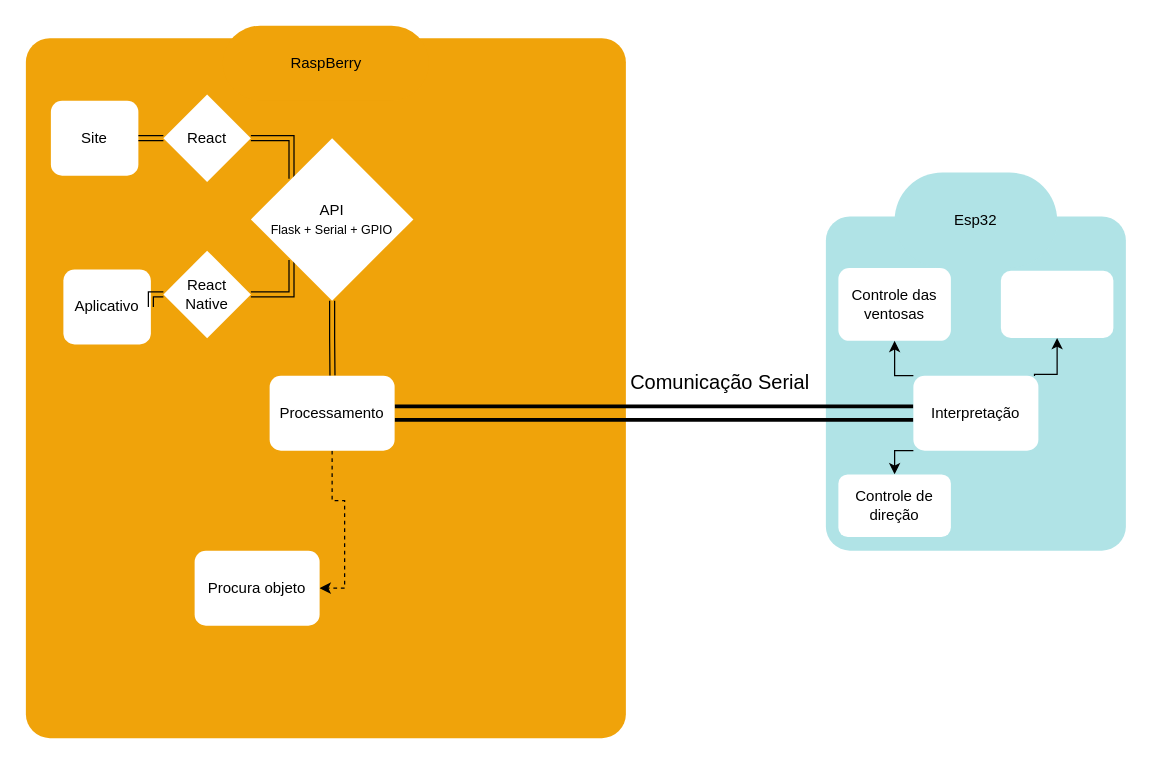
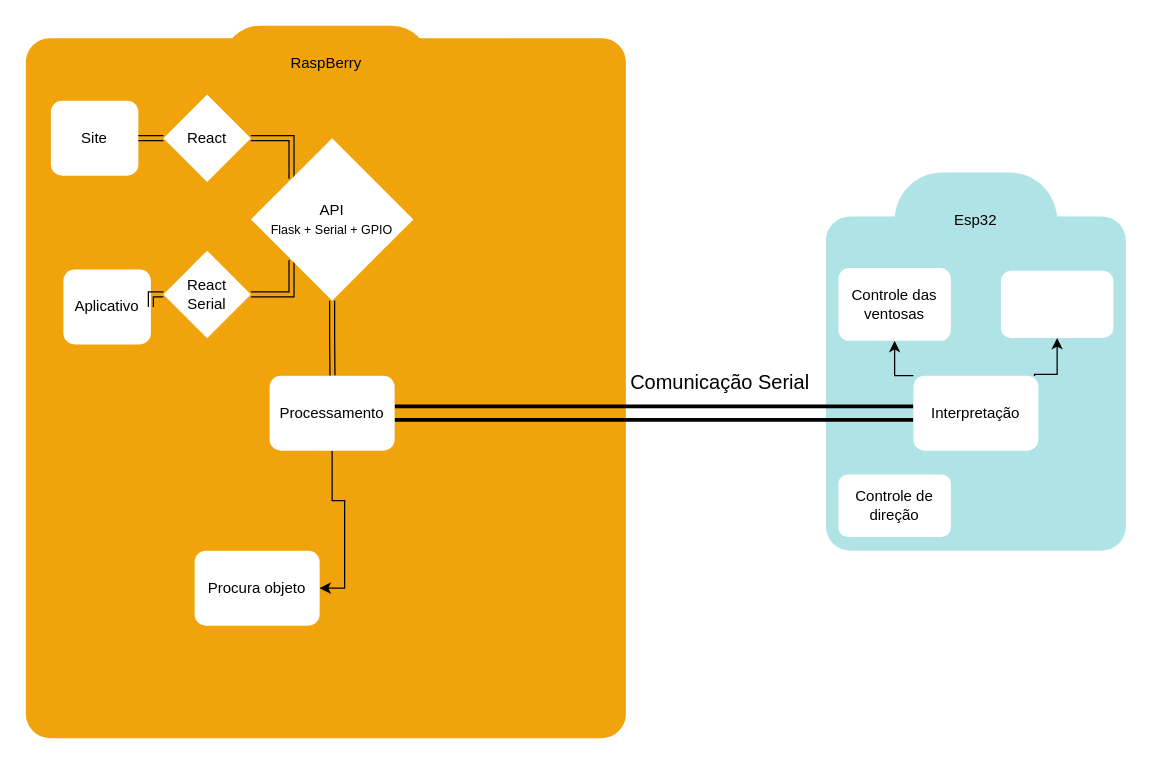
- <mxCell id="17" value="React&lt;div&gt;Native&lt;/div&gt;" style="rhombus;whiteSpace=wrap;html=1;strokeColor=none;" vertex="1" parent="1"><mxGeometry x="130" y="200" width="70" height="70" as="geometry" /></mxCell>
+ <mxCell id="17" value="React&lt;div&gt;Serial&lt;/div&gt;" style="rhombus;whiteSpace=wrap;html=1;strokeColor=none;" vertex="1" parent="1"><mxGeometry x="130" y="200" width="70" height="70" as="geometry" /></mxCell>
- <mxCell id="25" style="edgeStyle=orthogonalEdgeStyle;rounded=0;orthogonalLoop=1;jettySize=auto;html=1;exitX=0;exitY=1;exitDx=0;exitDy=0;entryX=0.5;entryY=0;entryDx=0;entryDy=0;" edge="1" parent="1" source="28" target="29"><mxGeometry relative="1" as="geometry" /></mxCell>
- <mxCell id="23" style="edgeStyle=orthogonalEdgeStyle;rounded=0;orthogonalLoop=1;jettySize=auto;html=1;exitX=0.5;exitY=1;exitDx=0;exitDy=0;entryX=1;entryY=0.5;entryDx=0;entryDy=0;dashed=1;" edge="1" parent="1" source="24" target="30"><mxGeometry relative="1" as="geometry" /></mxCell>
+ <mxCell id="23" style="edgeStyle=orthogonalEdgeStyle;rounded=0;orthogonalLoop=1;jettySize=auto;html=1;exitX=0.5;exitY=1;exitDx=0;exitDy=0;entryX=1;entryY=0.5;entryDx=0;entryDy=0;" edge="1" parent="1" source="24" target="30"><mxGeometry relative="1" as="geometry" /></mxCell>
